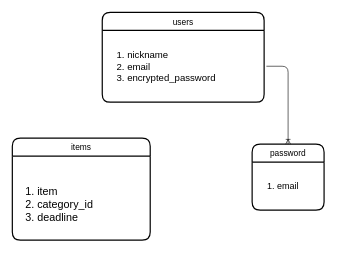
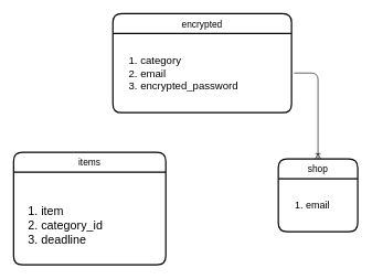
- <mxCell id="2" value="users" style="swimlane;childLayout=stackLayout;horizontal=1;startSize=30;horizontalStack=0;rounded=1;fontSize=14;fontStyle=0;strokeWidth=2;resizeParent=0;resizeLast=1;shadow=0;dashed=0;align=center;" parent="1" vertex="1"><mxGeometry x="170" y="20" width="270" height="150" as="geometry" /></mxCell>
+ <mxCell id="2" value="encrypted" style="swimlane;childLayout=stackLayout;horizontal=1;startSize=30;horizontalStack=0;rounded=1;fontSize=14;fontStyle=0;strokeWidth=2;resizeParent=0;resizeLast=1;shadow=0;dashed=0;align=center;" parent="1" vertex="1"><mxGeometry x="170" y="20" width="270" height="150" as="geometry" /></mxCell>
- <mxCell id="3" value="&lt;ol style=&quot;font-size: 16px&quot;&gt;&lt;li&gt;&lt;span&gt;nickname&lt;/span&gt;&lt;/li&gt;&lt;li&gt;&lt;span&gt;email&lt;/span&gt;&lt;/li&gt;&lt;li&gt;&lt;span&gt;encrypted_password&lt;/span&gt;&lt;/li&gt;&lt;/ol&gt;" style="text;html=1;align=left;verticalAlign=middle;resizable=0;points=[];autosize=1;" parent="2" vertex="1"><mxGeometry y="30" width="270" height="120" as="geometry" /></mxCell>
+ <mxCell id="3" value="&lt;ol style=&quot;font-size: 16px&quot;&gt;&lt;li&gt;&lt;span&gt;category&lt;/span&gt;&lt;/li&gt;&lt;li&gt;&lt;span&gt;email&lt;/span&gt;&lt;/li&gt;&lt;li&gt;&lt;span&gt;encrypted_password&lt;/span&gt;&lt;/li&gt;&lt;/ol&gt;" style="text;html=1;align=left;verticalAlign=middle;resizable=0;points=[];autosize=1;" parent="2" vertex="1"><mxGeometry y="30" width="270" height="120" as="geometry" /></mxCell>
- <mxCell id="6" value="password" style="swimlane;childLayout=stackLayout;horizontal=1;startSize=30;horizontalStack=0;rounded=1;fontSize=14;fontStyle=0;strokeWidth=2;resizeParent=0;resizeLast=1;shadow=0;dashed=0;align=center;" parent="1" vertex="1"><mxGeometry x="420" y="240" width="120" height="110" as="geometry" /></mxCell>
+ <mxCell id="6" value="shop" style="swimlane;childLayout=stackLayout;horizontal=1;startSize=30;horizontalStack=0;rounded=1;fontSize=14;fontStyle=0;strokeWidth=2;resizeParent=0;resizeLast=1;shadow=0;dashed=0;align=center;" parent="1" vertex="1"><mxGeometry x="420" y="240" width="120" height="110" as="geometry" /></mxCell>
